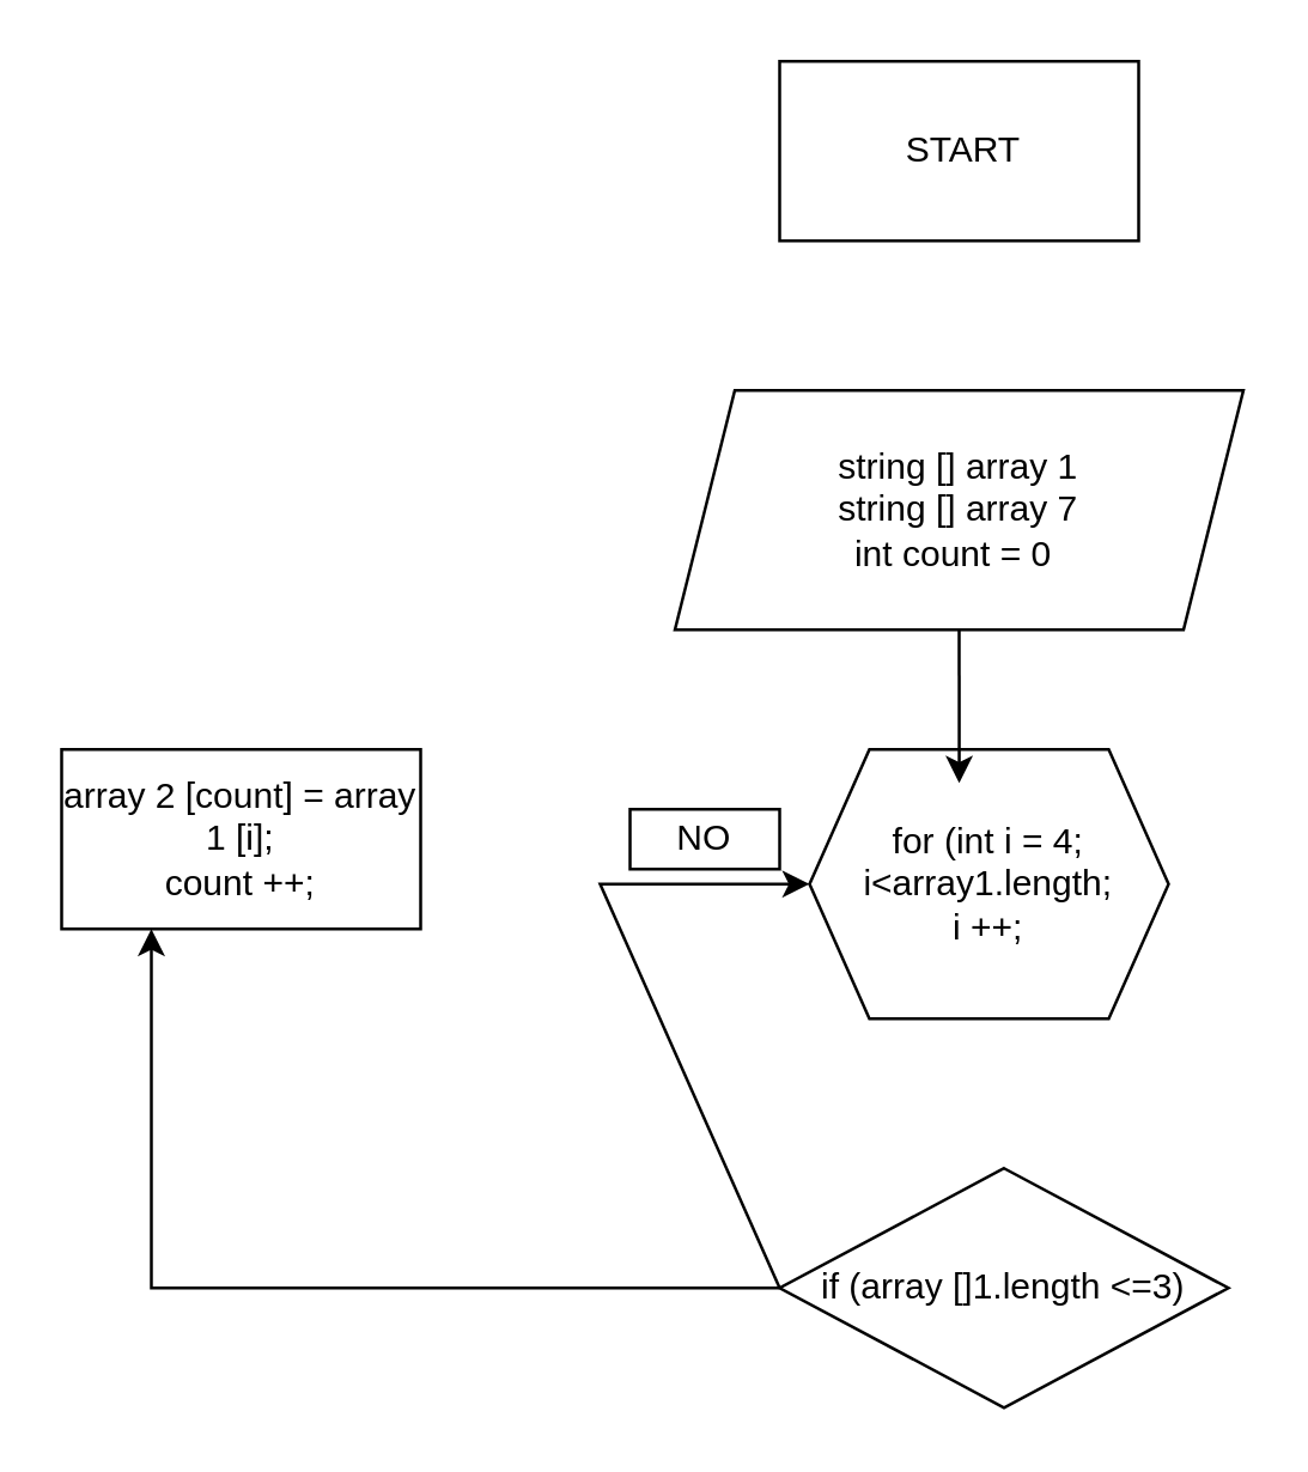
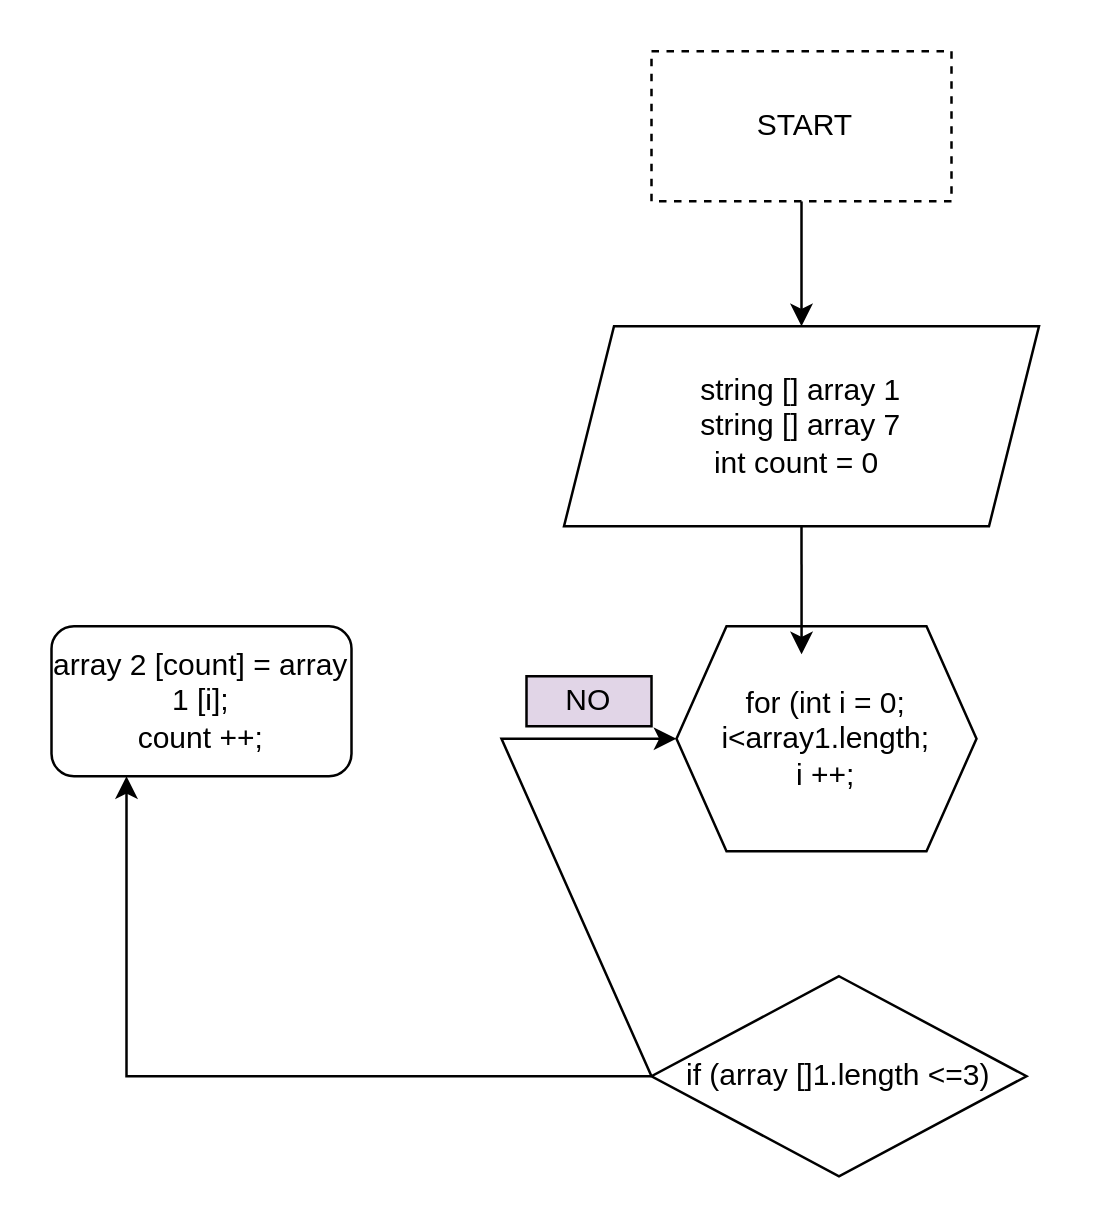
- <mxCell id="3" value="&amp;nbsp;START" style="rounded=0;whiteSpace=wrap;html=1;" vertex="1" parent="1"><mxGeometry x="260" y="20" width="120" height="60" as="geometry" /></mxCell>
+ <mxCell id="3" value="&amp;nbsp;START" style="rounded=0;whiteSpace=wrap;html=1;dashed=1;" vertex="1" parent="1"><mxGeometry x="260" y="20" width="120" height="60" as="geometry" /></mxCell>
+ <mxCell id="2" style="edgeStyle=orthogonalEdgeStyle;rounded=0;orthogonalLoop=1;jettySize=auto;html=1;exitX=0.5;exitY=1;exitDx=0;exitDy=0;entryX=0.5;entryY=0;entryDx=0;entryDy=0;" edge="1" parent="1" source="3" target="4"><mxGeometry relative="1" as="geometry" /></mxCell>
- <mxCell id="7" value="array 2 [count] = array 1 [i];&lt;br&gt;count ++;" style="rounded=0;whiteSpace=wrap;html=1;" vertex="1" parent="1"><mxGeometry x="20" y="250" width="120" height="60" as="geometry" /></mxCell>
+ <mxCell id="7" value="array 2 [count] = array 1 [i];&lt;br&gt;count ++;" style="whiteSpace=wrap;html=1;rounded=1;" vertex="1" parent="1"><mxGeometry x="20" y="250" width="120" height="60" as="geometry" /></mxCell>
- <mxCell id="11" value="NO" style="whiteSpace=wrap;html=1;" vertex="1" parent="1"><mxGeometry x="210" y="270" width="50" height="20" as="geometry" /></mxCell>
+ <mxCell id="11" value="NO" style="whiteSpace=wrap;html=1;fillColor=#e1d5e7;" vertex="1" parent="1"><mxGeometry x="210" y="270" width="50" height="20" as="geometry" /></mxCell>
- <mxCell id="5" value="for (int i = 4;&lt;br&gt;i&amp;lt;array1.length;&lt;br&gt;i ++;" style="shape=hexagon;perimeter=hexagonPerimeter2;whiteSpace=wrap;html=1;fixedSize=1;" vertex="1" parent="1"><mxGeometry x="270" y="250" width="120" height="90" as="geometry" /></mxCell>
+ <mxCell id="5" value="for (int i = 0;&lt;br&gt;i&amp;lt;array1.length;&lt;br&gt;i ++;" style="shape=hexagon;perimeter=hexagonPerimeter2;whiteSpace=wrap;html=1;fixedSize=1;" vertex="1" parent="1"><mxGeometry x="270" y="250" width="120" height="90" as="geometry" /></mxCell>
